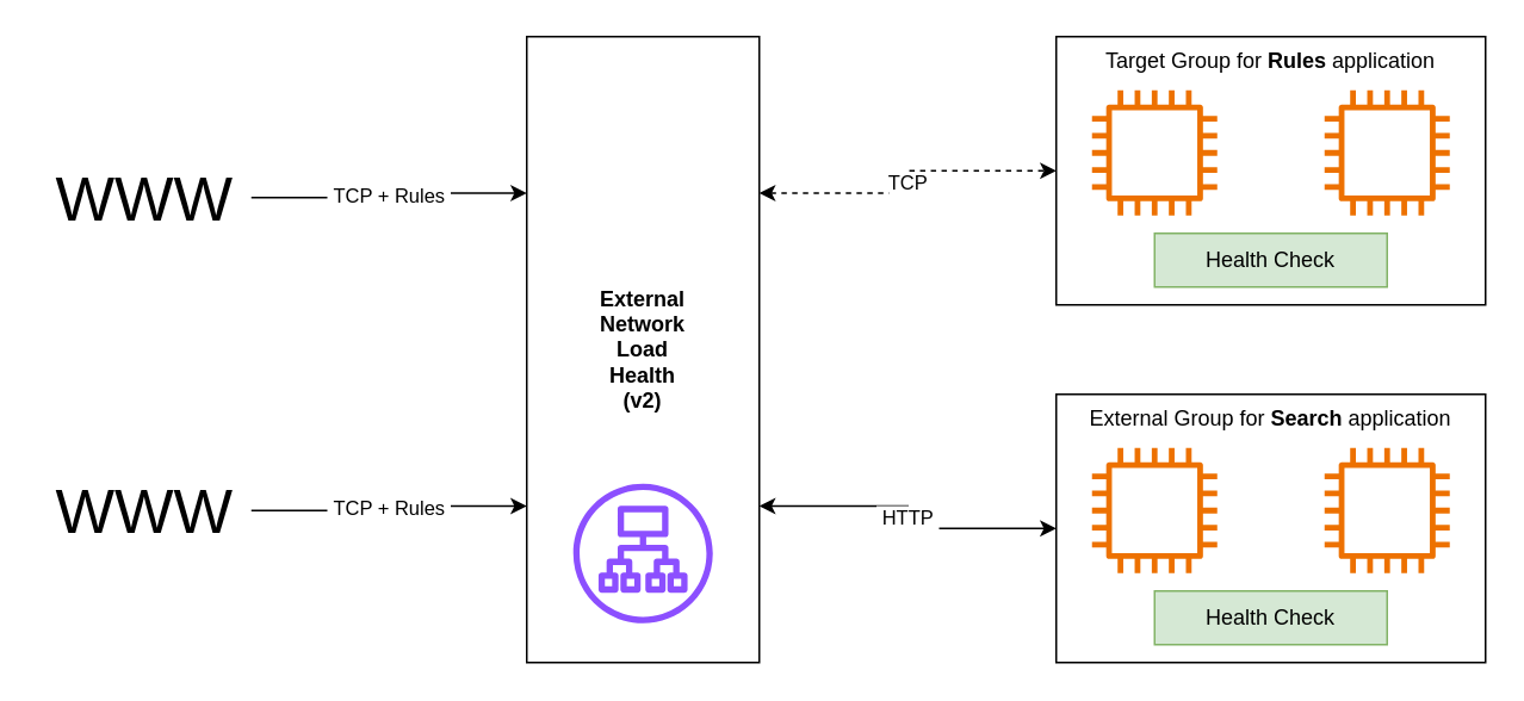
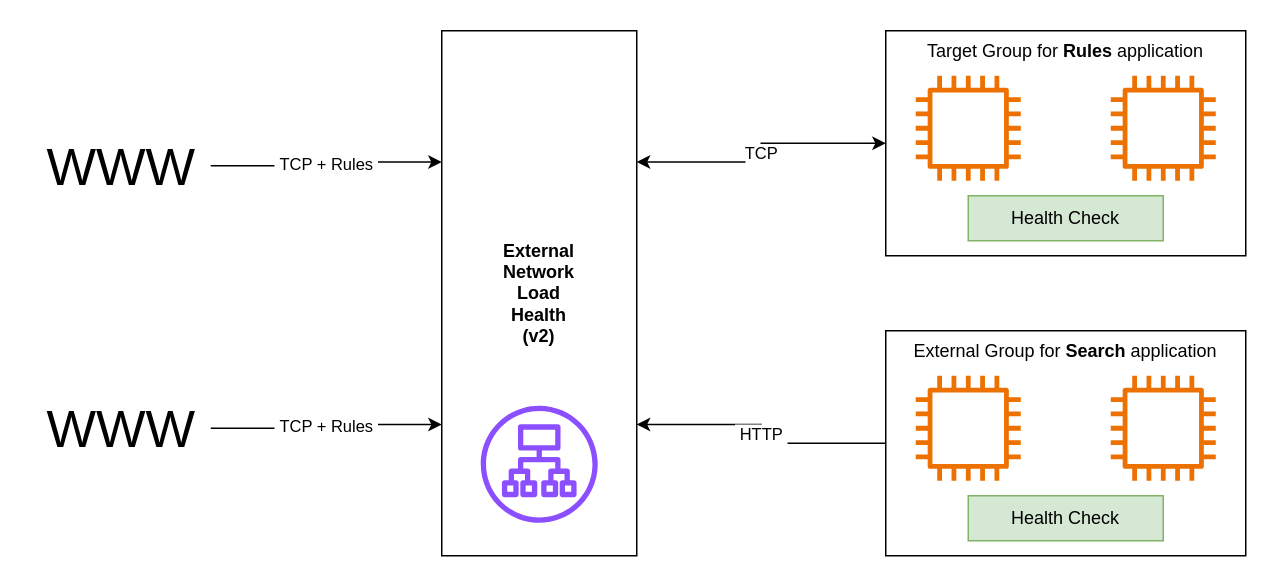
- <mxCell id="2" value="TCP" style="rounded=0;orthogonalLoop=1;jettySize=auto;html=1;exitX=1;exitY=0.25;exitDx=0;exitDy=0;entryX=0;entryY=0.5;entryDx=0;entryDy=0;startArrow=classic;startFill=1;edgeStyle=orthogonalEdgeStyle;dashed=1;" parent="1" source="4" target="6" edge="1"><mxGeometry relative="1" as="geometry" /></mxCell>
+ <mxCell id="2" value="TCP" style="rounded=0;orthogonalLoop=1;jettySize=auto;html=1;exitX=1;exitY=0.25;exitDx=0;exitDy=0;entryX=0;entryY=0.5;entryDx=0;entryDy=0;startArrow=classic;startFill=1;edgeStyle=orthogonalEdgeStyle;" parent="1" source="4" target="6" edge="1"><mxGeometry relative="1" as="geometry" /></mxCell>
- <mxCell id="3" value="&amp;nbsp;HTTP&amp;nbsp;" style="rounded=0;orthogonalLoop=1;jettySize=auto;html=1;exitX=1;exitY=0.75;exitDx=0;exitDy=0;entryX=0;entryY=0.5;entryDx=0;entryDy=0;startArrow=classic;startFill=1;edgeStyle=orthogonalEdgeStyle;" parent="1" source="4" target="10" edge="1"><mxGeometry relative="1" as="geometry" /></mxCell>
+ <mxCell id="3" value="&amp;nbsp;HTTP&amp;nbsp;" style="rounded=0;orthogonalLoop=1;jettySize=auto;html=1;exitX=1;exitY=0.75;exitDx=0;exitDy=0;entryX=0;entryY=0.5;entryDx=0;entryDy=0;startArrow=classic;startFill=1;edgeStyle=orthogonalEdgeStyle;endArrow=none;" parent="1" source="4" target="10" edge="1"><mxGeometry relative="1" as="geometry" /></mxCell>
